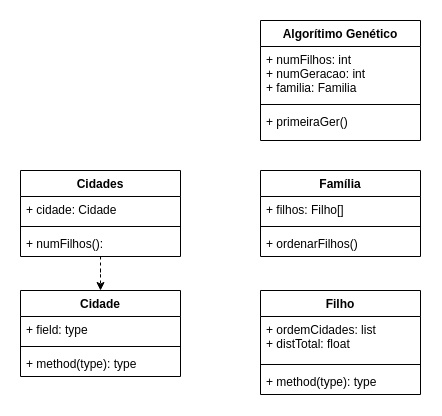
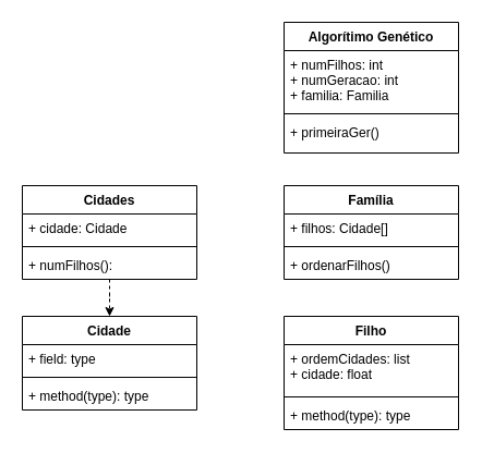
- <mxCell id="16" value="+ filhos: Filho[]" style="text;strokeColor=none;fillColor=none;align=left;verticalAlign=top;spacingLeft=4;spacingRight=4;overflow=hidden;rotatable=0;points=[[0,0.5],[1,0.5]];portConstraint=eastwest;" vertex="1" parent="15"><mxGeometry y="26" width="160" height="26" as="geometry" /></mxCell>
+ <mxCell id="16" value="+ filhos: Cidade[]" style="text;strokeColor=none;fillColor=none;align=left;verticalAlign=top;spacingLeft=4;spacingRight=4;overflow=hidden;rotatable=0;points=[[0,0.5],[1,0.5]];portConstraint=eastwest;" vertex="1" parent="15"><mxGeometry y="26" width="160" height="26" as="geometry" /></mxCell>
- <mxCell id="20" value="+ ordemCidades: list&#10;+ distTotal: float" style="text;strokeColor=none;fillColor=none;align=left;verticalAlign=top;spacingLeft=4;spacingRight=4;overflow=hidden;rotatable=0;points=[[0,0.5],[1,0.5]];portConstraint=eastwest;" vertex="1" parent="19"><mxGeometry y="26" width="160" height="44" as="geometry" /></mxCell>
+ <mxCell id="20" value="+ ordemCidades: list&#10;+ cidade: float" style="text;strokeColor=none;fillColor=none;align=left;verticalAlign=top;spacingLeft=4;spacingRight=4;overflow=hidden;rotatable=0;points=[[0,0.5],[1,0.5]];portConstraint=eastwest;" vertex="1" parent="19"><mxGeometry y="26" width="160" height="44" as="geometry" /></mxCell>
